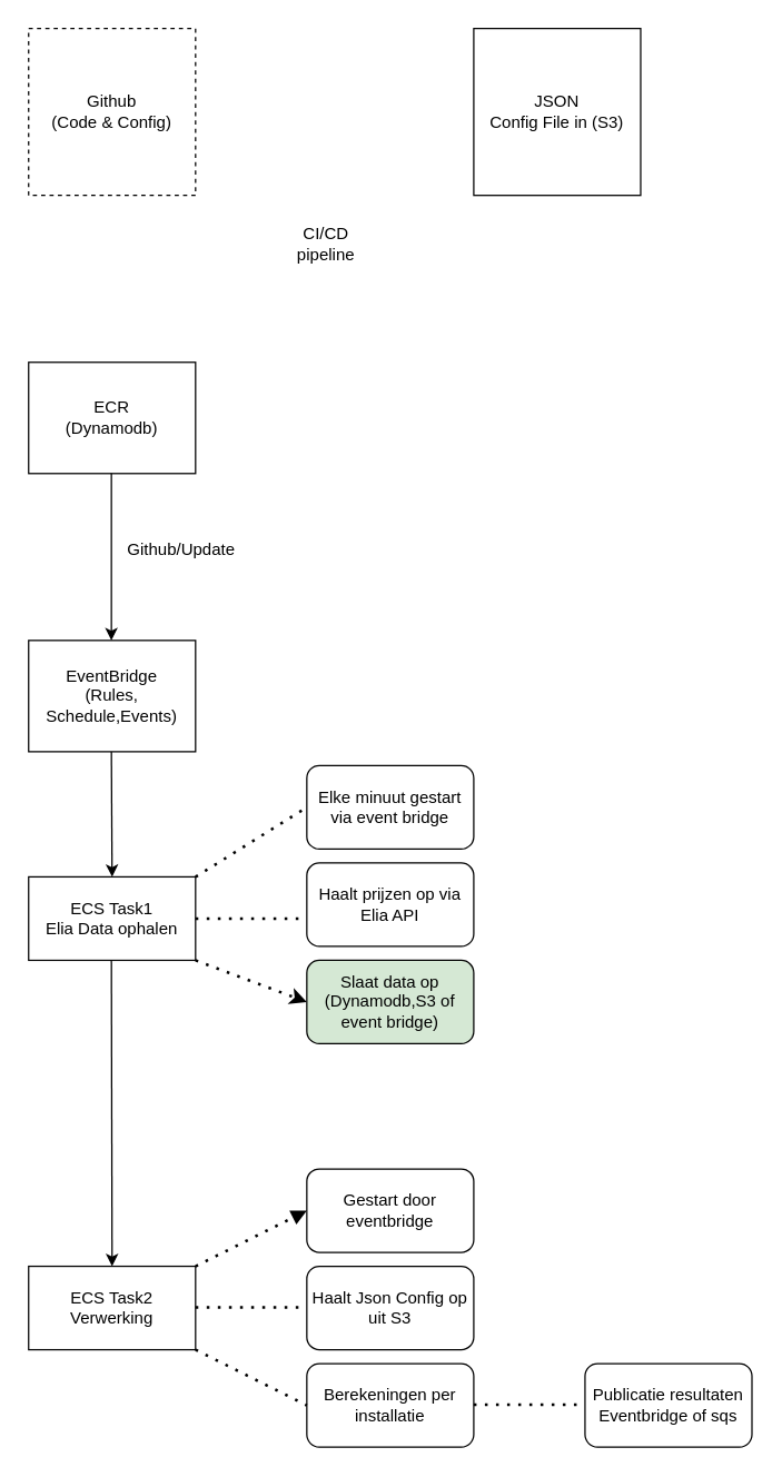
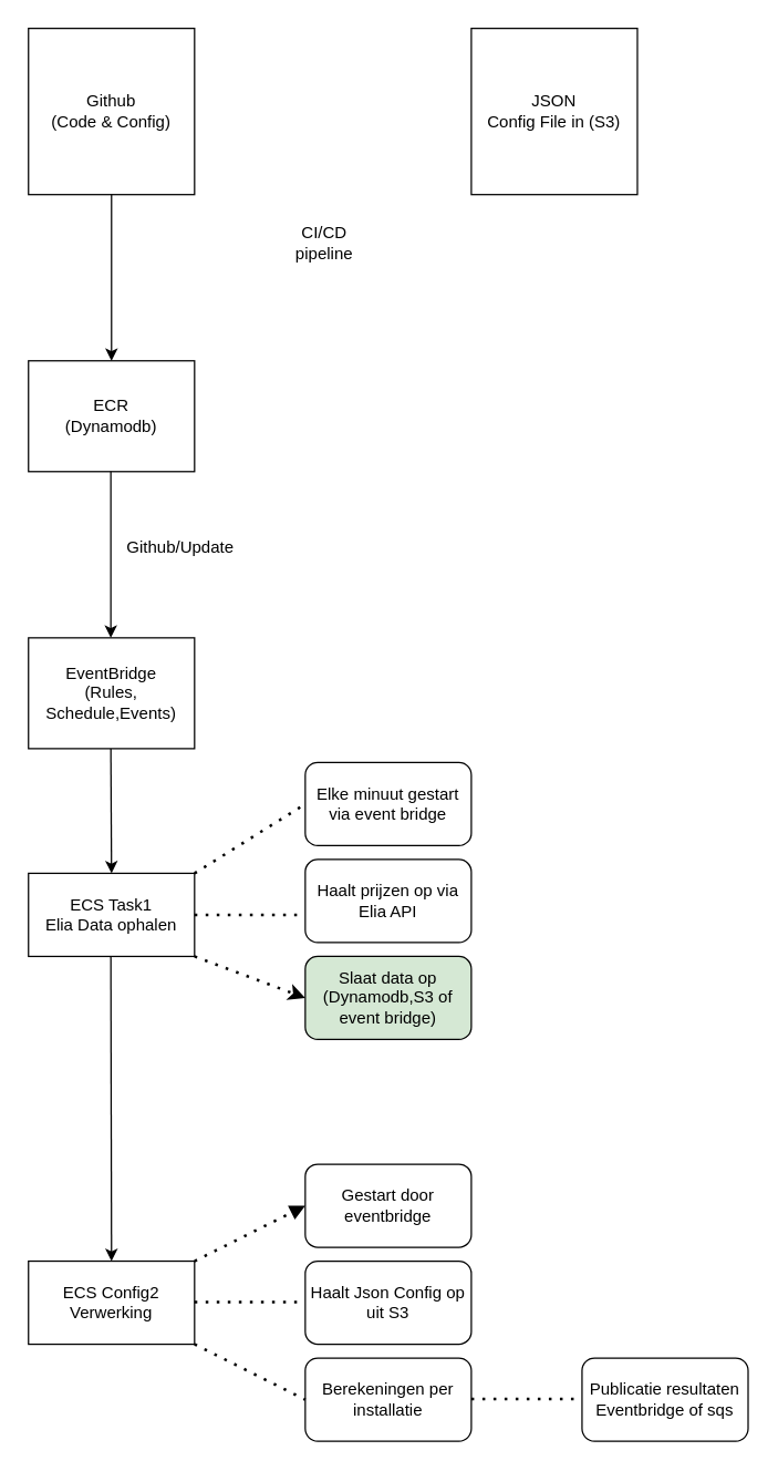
- <mxCell id="2" value="Github&lt;br&gt;(Code &amp;amp; Config)" style="whiteSpace=wrap;html=1;aspect=fixed;dashed=1;" vertex="1" parent="1"><mxGeometry x="20" y="20" width="120" height="120" as="geometry" /></mxCell>
+ <mxCell id="2" value="Github&lt;br&gt;(Code &amp;amp; Config)" style="whiteSpace=wrap;html=1;aspect=fixed;" vertex="1" parent="1"><mxGeometry x="20" y="20" width="120" height="120" as="geometry" /></mxCell>
+ <mxCell id="5" value="" style="endArrow=classic;html=1;rounded=0;exitX=0.5;exitY=1;exitDx=0;exitDy=0;" edge="1" parent="1" source="2" target="4"><mxGeometry width="50" height="50" relative="1" as="geometry"><mxPoint x="120" y="360" as="sourcePoint" /><mxPoint x="170" y="310" as="targetPoint" /></mxGeometry></mxCell>
- <mxCell id="18" value="ECS Task2&lt;br&gt;&lt;div&gt;Verwerking&lt;/div&gt;" style="rounded=0;whiteSpace=wrap;html=1;" vertex="1" parent="1"><mxGeometry x="20" y="910" width="120" height="60" as="geometry" /></mxCell>
+ <mxCell id="18" value="ECS Config2&lt;br&gt;&lt;div&gt;Verwerking&lt;/div&gt;" style="rounded=0;whiteSpace=wrap;html=1;" vertex="1" parent="1"><mxGeometry x="20" y="910" width="120" height="60" as="geometry" /></mxCell>
